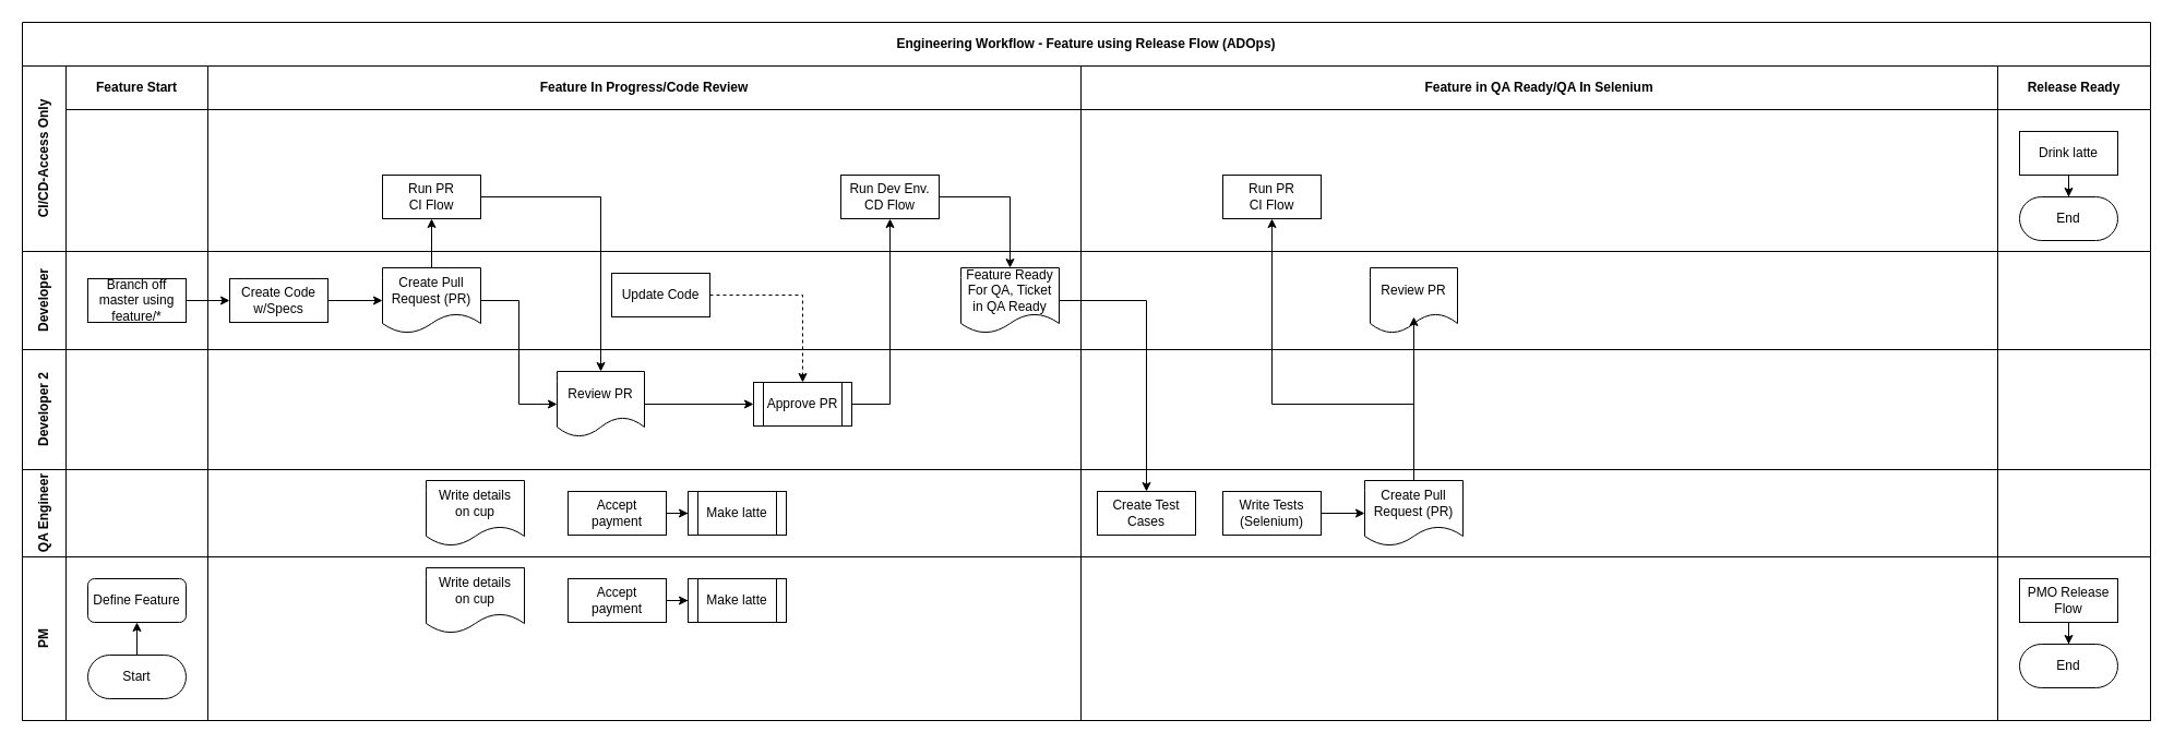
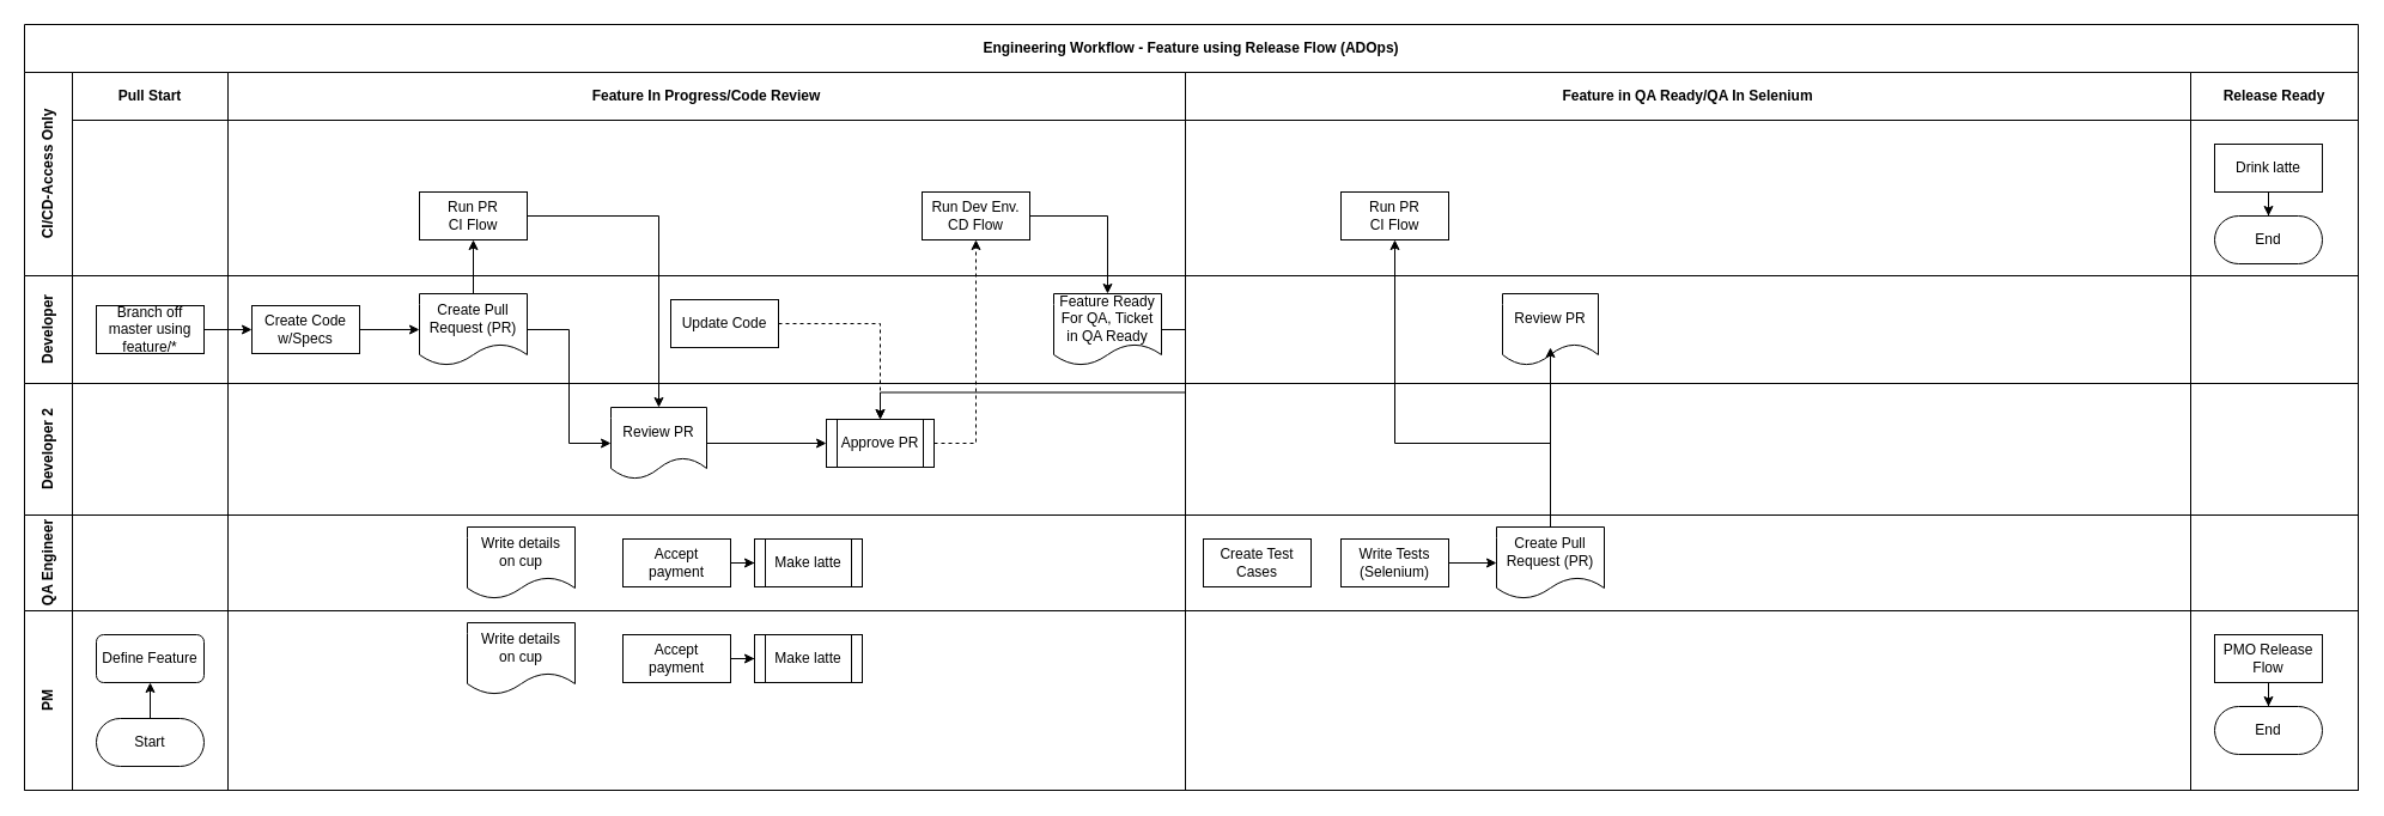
- <mxCell id="4" value="Feature Start" style="swimlane;connectable=0;startSize=40;html=1;whiteSpace=wrap;collapsible=0;recursiveResize=0;expand=0;" parent="3" vertex="1"><mxGeometry x="40" width="130" height="170" as="geometry" /></mxCell>
+ <mxCell id="4" value="Pull Start" style="swimlane;connectable=0;startSize=40;html=1;whiteSpace=wrap;collapsible=0;recursiveResize=0;expand=0;" parent="3" vertex="1"><mxGeometry x="40" width="130" height="170" as="geometry" /></mxCell>
- <mxCell id="68" style="edgeStyle=orthogonalEdgeStyle;rounded=0;orthogonalLoop=1;jettySize=auto;html=1;exitX=1;exitY=0.5;exitDx=0;exitDy=0;entryX=0.5;entryY=1;entryDx=0;entryDy=0;" edge="1" parent="2" source="34" target="7"><mxGeometry relative="1" as="geometry" /></mxCell>
+ <mxCell id="68" style="edgeStyle=orthogonalEdgeStyle;rounded=0;orthogonalLoop=1;jettySize=auto;html=1;exitX=1;exitY=0.5;exitDx=0;exitDy=0;entryX=0.5;entryY=1;entryDx=0;entryDy=0;dashed=1;" edge="1" parent="2" source="34" target="7"><mxGeometry relative="1" as="geometry" /></mxCell>
- <mxCell id="70" style="edgeStyle=orthogonalEdgeStyle;rounded=0;orthogonalLoop=1;jettySize=auto;html=1;exitX=1;exitY=0.5;exitDx=0;exitDy=0;entryX=0.5;entryY=0;entryDx=0;entryDy=0;" edge="1" parent="2" source="22" target="45"><mxGeometry relative="1" as="geometry" /></mxCell>
+ <mxCell id="70" style="edgeStyle=orthogonalEdgeStyle;rounded=0;orthogonalLoop=1;jettySize=auto;html=1;exitX=1;exitY=0.5;exitDx=0;exitDy=0;" edge="1" parent="2" source="22" target="34"><mxGeometry relative="1" as="geometry" /></mxCell>
